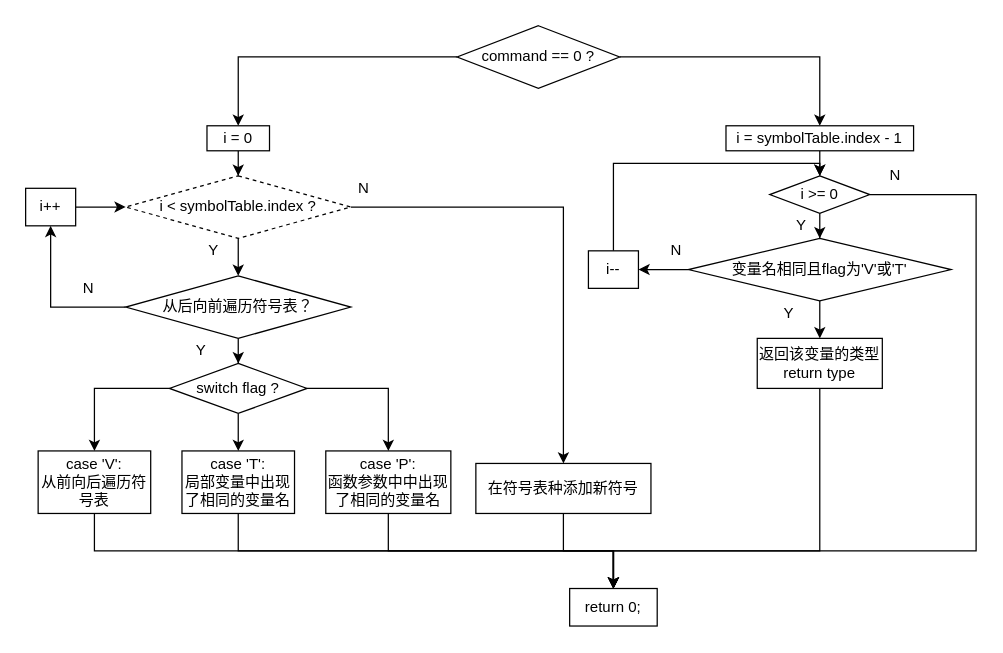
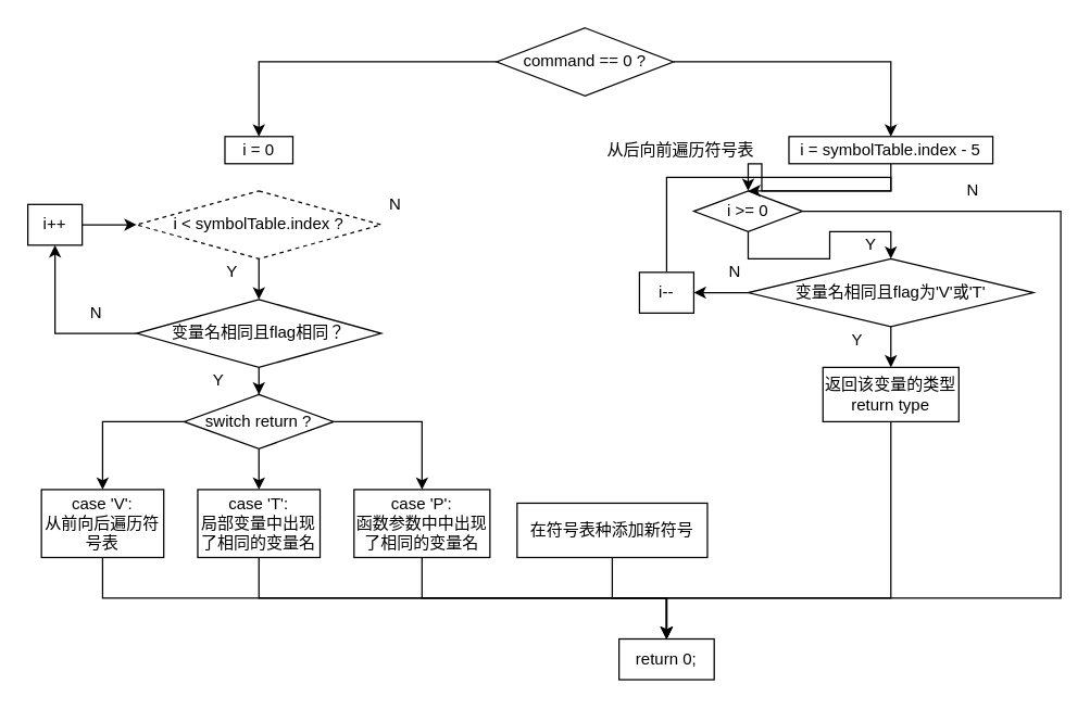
+ <mxCell id="33" value="从后向前遍历符号表" style="text;html=1;align=center;verticalAlign=middle;resizable=0;points=[];autosize=1;" vertex="1" parent="1"><mxGeometry x="440" y="100" width="120" height="20" as="geometry" /></mxCell>
- <mxCell id="31" value="i =&amp;nbsp;symbolTable.index - 1" style="rounded=0;whiteSpace=wrap;html=1;" vertex="1" parent="1"><mxGeometry x="580" y="100" width="150" height="20" as="geometry" /></mxCell>
+ <mxCell id="31" value="i =&amp;nbsp;symbolTable.index - 5" style="rounded=0;whiteSpace=wrap;html=1;" vertex="1" parent="1"><mxGeometry x="580" y="100" width="150" height="20" as="geometry" /></mxCell>
- <mxCell id="28" style="edgeStyle=orthogonalEdgeStyle;rounded=0;orthogonalLoop=1;jettySize=auto;html=1;" edge="1" parent="1" source="29" target="7"><mxGeometry relative="1" as="geometry" /></mxCell>
- <mxCell id="39" value="i &amp;gt;= 0" style="rhombus;whiteSpace=wrap;html=1;" vertex="1" parent="1"><mxGeometry x="615" y="140" width="80" height="30" as="geometry" /></mxCell>
+ <mxCell id="39" value="i &amp;gt;= 0" style="rhombus;whiteSpace=wrap;html=1;" vertex="1" parent="1"><mxGeometry x="510" y="140" width="80" height="30" as="geometry" /></mxCell>
- <mxCell id="6" style="edgeStyle=orthogonalEdgeStyle;rounded=0;orthogonalLoop=1;jettySize=auto;html=1;" edge="1" parent="1" source="7" target="27"><mxGeometry relative="1" as="geometry" /></mxCell>
- <mxCell id="10" value="从后向前遍历符号表？" style="rhombus;whiteSpace=wrap;html=1;" vertex="1" parent="1"><mxGeometry x="100" y="220" width="180" height="50" as="geometry" /></mxCell>
+ <mxCell id="10" value="变量名相同且flag相同？" style="rhombus;whiteSpace=wrap;html=1;" vertex="1" parent="1"><mxGeometry x="100" y="220" width="180" height="50" as="geometry" /></mxCell>
- <mxCell id="14" value="switch flag ?" style="rhombus;whiteSpace=wrap;html=1;" vertex="1" parent="1"><mxGeometry x="135" y="290" width="110" height="40" as="geometry" /></mxCell>
+ <mxCell id="14" value="switch return ?" style="rhombus;whiteSpace=wrap;html=1;" vertex="1" parent="1"><mxGeometry x="135" y="290" width="110" height="40" as="geometry" /></mxCell>
